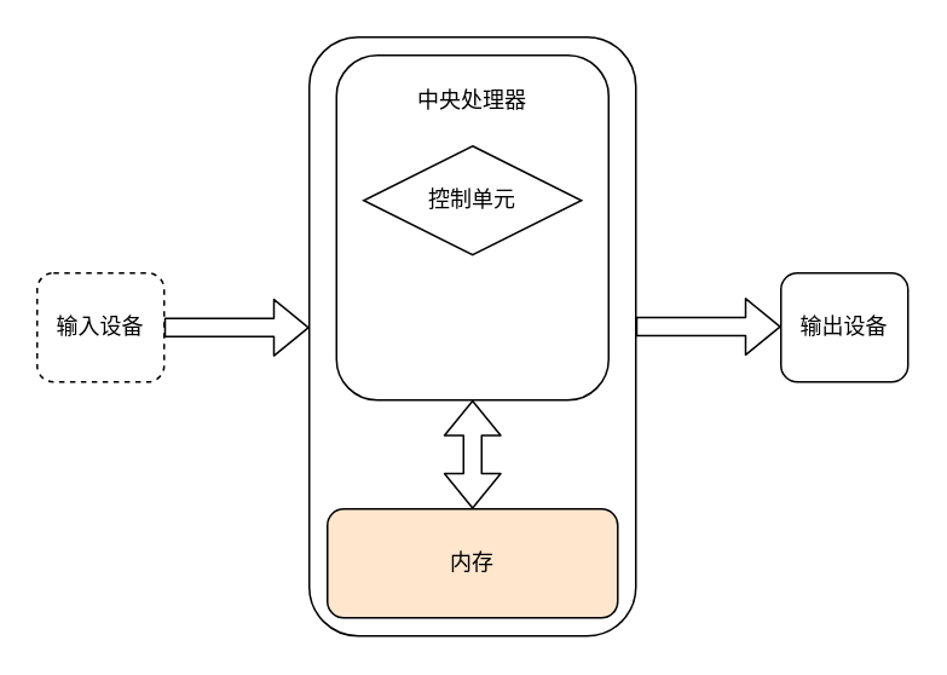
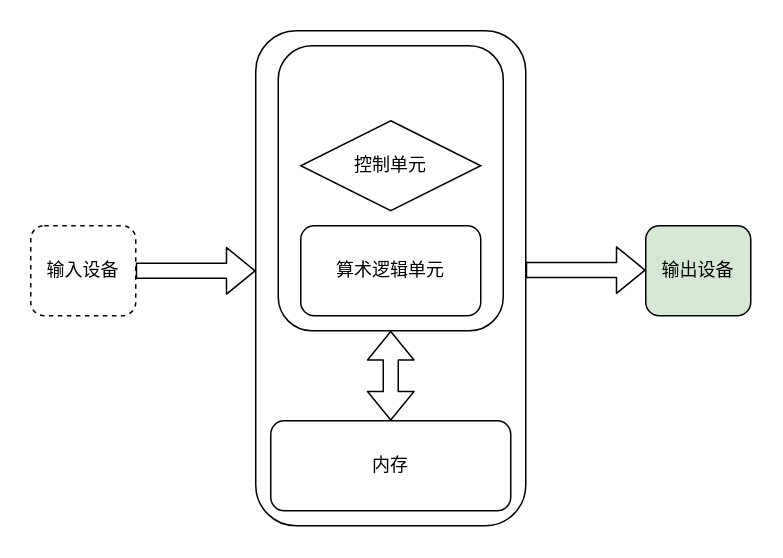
- <mxCell id="7" value="中央处理器" style="text;html=1;strokeColor=none;fillColor=none;align=center;verticalAlign=middle;whiteSpace=wrap;rounded=0;" vertex="1" parent="1"><mxGeometry x="220" y="40" width="80" height="30" as="geometry" /></mxCell>
+ <mxCell id="5" value="算术逻辑单元" style="rounded=1;whiteSpace=wrap;html=1;" vertex="1" parent="1"><mxGeometry x="200" y="150" width="120" height="60" as="geometry" /></mxCell>
- <mxCell id="10" value="输出设备" style="rounded=1;whiteSpace=wrap;html=1;" vertex="1" parent="1"><mxGeometry x="430" y="150" width="70" height="60" as="geometry" /></mxCell>
+ <mxCell id="10" value="输出设备" style="rounded=1;whiteSpace=wrap;html=1;fillColor=#d5e8d4;" vertex="1" parent="1"><mxGeometry x="430" y="150" width="70" height="60" as="geometry" /></mxCell>
- <mxCell id="4" value="内存" style="rounded=1;whiteSpace=wrap;html=1;fillColor=#ffe6cc;" vertex="1" parent="1"><mxGeometry x="180" y="280" width="160" height="60" as="geometry" /></mxCell>
+ <mxCell id="4" value="内存" style="rounded=1;whiteSpace=wrap;html=1;" vertex="1" parent="1"><mxGeometry x="180" y="280" width="160" height="60" as="geometry" /></mxCell>
